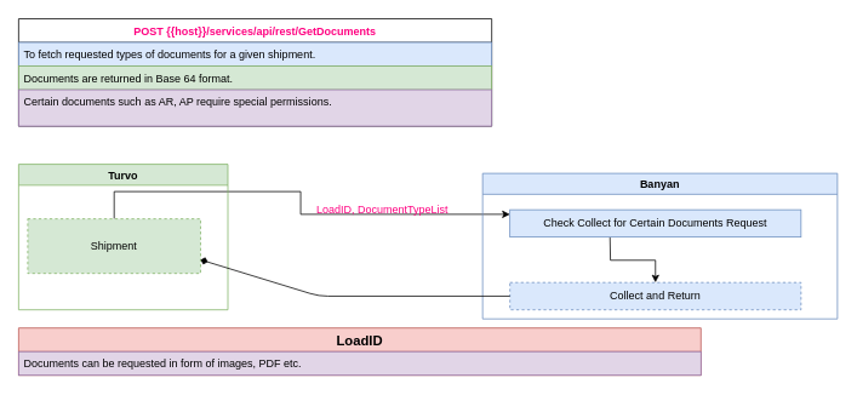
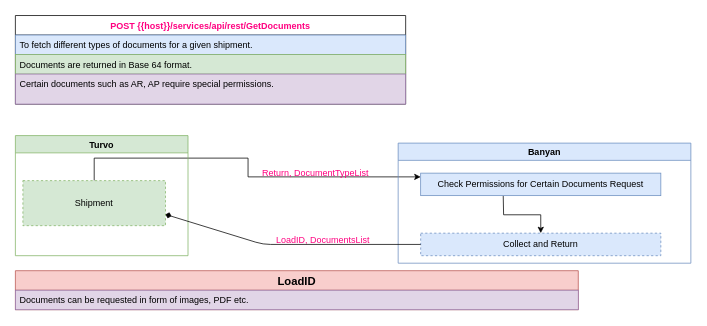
- <mxCell id="3" value="To fetch requested types of documents for a given shipment." style="text;strokeColor=#6c8ebf;fillColor=#dae8fc;align=left;verticalAlign=top;spacingLeft=4;spacingRight=4;overflow=hidden;rotatable=0;points=[[0,0.5],[1,0.5]];portConstraint=eastwest;" parent="2" vertex="1"><mxGeometry y="26" width="520" height="26" as="geometry" /></mxCell>
+ <mxCell id="3" value="To fetch different types of documents for a given shipment." style="text;strokeColor=#6c8ebf;fillColor=#dae8fc;align=left;verticalAlign=top;spacingLeft=4;spacingRight=4;overflow=hidden;rotatable=0;points=[[0,0.5],[1,0.5]];portConstraint=eastwest;" parent="2" vertex="1"><mxGeometry y="26" width="520" height="26" as="geometry" /></mxCell>
- <mxCell id="7" value="LoadID, DocumentTypeList" style="text;html=1;strokeColor=none;fillColor=none;align=center;verticalAlign=middle;whiteSpace=wrap;rounded=0;fontColor=#FF0080;" parent="1" vertex="1"><mxGeometry x="300" y="220" width="240" height="20" as="geometry" /></mxCell>
+ <mxCell id="7" value="Return, DocumentTypeList" style="text;html=1;strokeColor=none;fillColor=none;align=center;verticalAlign=middle;whiteSpace=wrap;rounded=0;fontColor=#FF0080;" parent="1" vertex="1"><mxGeometry x="300" y="220" width="240" height="20" as="geometry" /></mxCell>
- <mxCell id="11" value="Check Collect for Certain Documents Request" style="rounded=0;whiteSpace=wrap;html=1;fillColor=#dae8fc;strokeColor=#6c8ebf;" parent="8" vertex="1"><mxGeometry x="30" y="40" width="320" height="30" as="geometry" /></mxCell>
+ <mxCell id="11" value="Check Permissions for Certain Documents Request" style="rounded=0;whiteSpace=wrap;html=1;fillColor=#dae8fc;strokeColor=#6c8ebf;" parent="8" vertex="1"><mxGeometry x="30" y="40" width="320" height="30" as="geometry" /></mxCell>
+ <mxCell id="12" value="LoadID, DocumentsList" style="text;html=1;strokeColor=none;fillColor=none;align=center;verticalAlign=middle;whiteSpace=wrap;rounded=0;fontColor=#FF0080;" parent="1" vertex="1"><mxGeometry x="340" y="310" width="180" height="20" as="geometry" /></mxCell>
